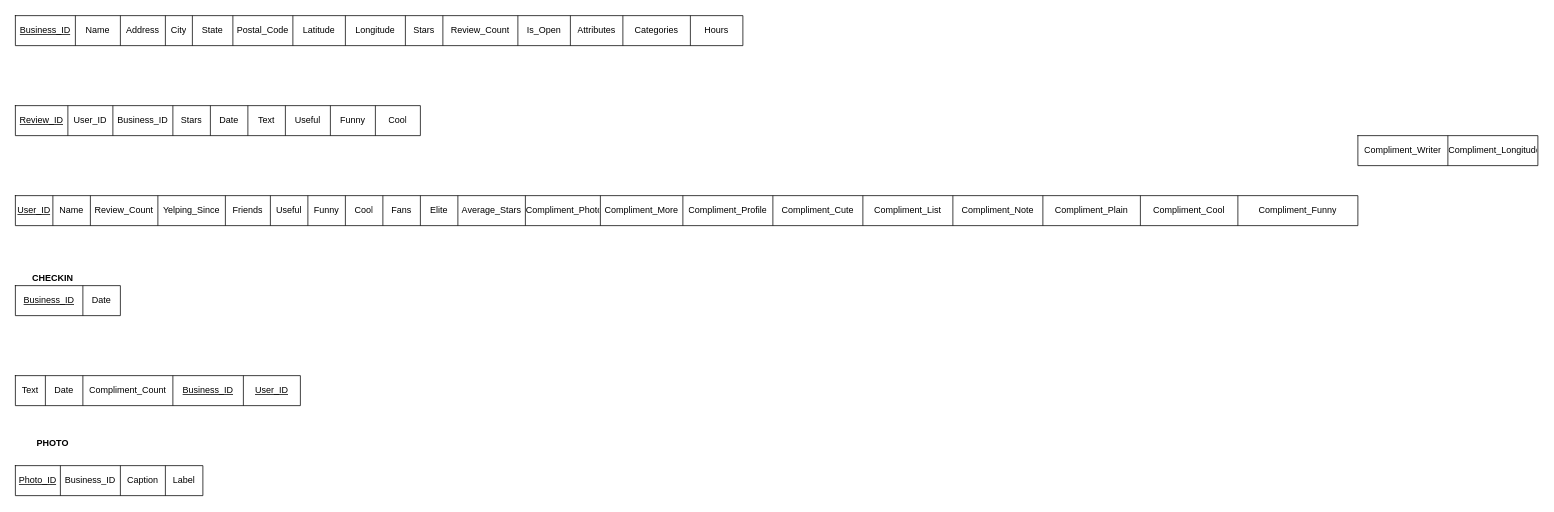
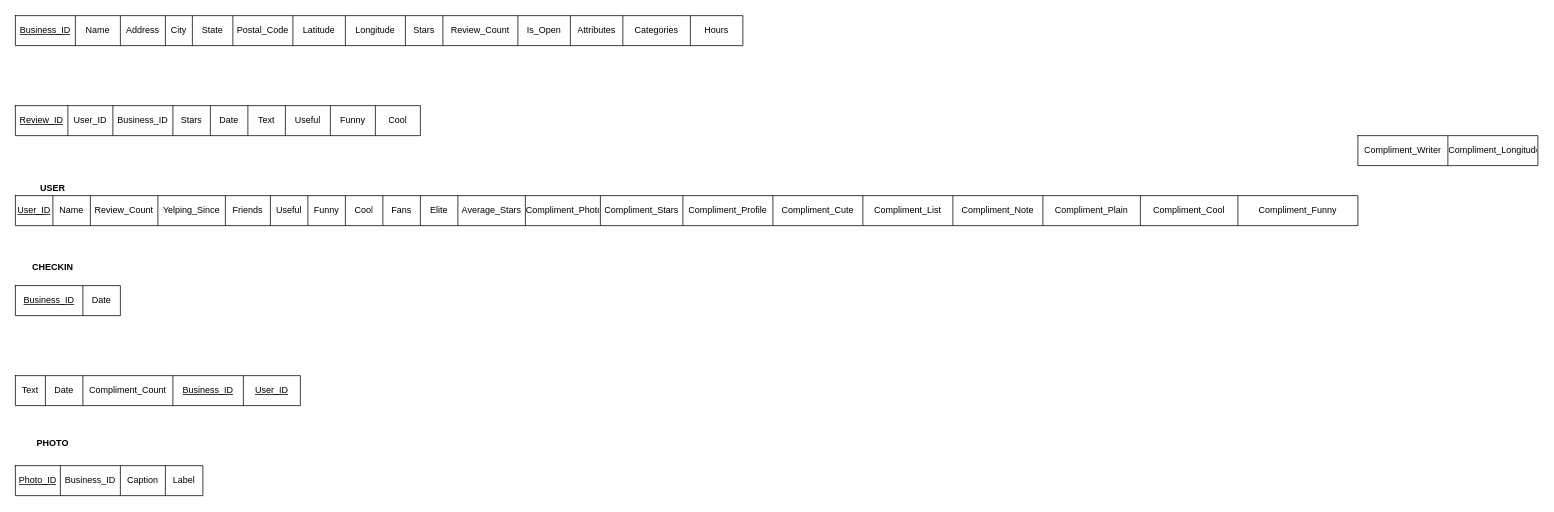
+ <mxCell id="29" value="&lt;b&gt;USER&lt;/b&gt;" style="text;html=1;strokeColor=none;fillColor=none;align=center;verticalAlign=middle;whiteSpace=wrap;rounded=0;" vertex="1" parent="1"><mxGeometry x="20" y="240" width="100" height="20" as="geometry" /></mxCell>
- <mxCell id="44" value="Compliment_More" style="shape=partialRectangle;html=1;whiteSpace=wrap;connectable=0;overflow=hidden;fillColor=none;top=0;left=0;bottom=0;right=0;pointerEvents=1;" vertex="1" parent="31"><mxGeometry x="780" width="110" height="40" as="geometry"><mxRectangle width="110" height="40" as="alternateBounds" /></mxGeometry></mxCell>
+ <mxCell id="44" value="Compliment_Stars" style="shape=partialRectangle;html=1;whiteSpace=wrap;connectable=0;overflow=hidden;fillColor=none;top=0;left=0;bottom=0;right=0;pointerEvents=1;" vertex="1" parent="31"><mxGeometry x="780" width="110" height="40" as="geometry"><mxRectangle width="110" height="40" as="alternateBounds" /></mxGeometry></mxCell>
- <mxCell id="56" value="&lt;b&gt;CHECKIN&lt;/b&gt;" style="text;html=1;strokeColor=none;fillColor=none;align=center;verticalAlign=middle;whiteSpace=wrap;rounded=0;" vertex="1" parent="1"><mxGeometry x="20" y="360" width="100" height="20" as="geometry" /></mxCell>
+ <mxCell id="56" value="&lt;b&gt;CHECKIN&lt;/b&gt;" style="text;html=1;strokeColor=none;fillColor=none;align=center;verticalAlign=middle;whiteSpace=wrap;rounded=0;" vertex="1" parent="1"><mxGeometry x="20" y="345" width="100" height="20" as="geometry" /></mxCell>
